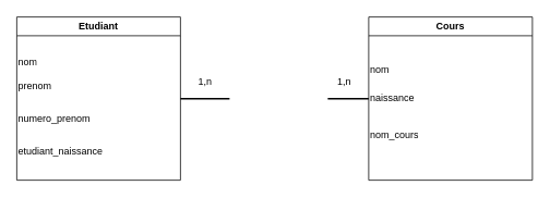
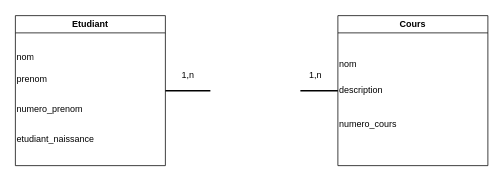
- <mxCell id="9" value="&lt;div&gt;naissance&lt;/div&gt;" style="text;strokeColor=none;fillColor=none;html=1;whiteSpace=wrap;verticalAlign=middle;overflow=hidden;" vertex="1" parent="7"><mxGeometry y="75" width="200" height="50" as="geometry" /></mxCell>
+ <mxCell id="9" value="&lt;div&gt;description&lt;/div&gt;" style="text;strokeColor=none;fillColor=none;html=1;whiteSpace=wrap;verticalAlign=middle;overflow=hidden;" vertex="1" parent="7"><mxGeometry y="75" width="200" height="50" as="geometry" /></mxCell>
- <mxCell id="10" value="&lt;div&gt;nom_cours&lt;/div&gt;" style="text;strokeColor=none;fillColor=none;html=1;whiteSpace=wrap;verticalAlign=middle;overflow=hidden;" vertex="1" parent="7"><mxGeometry y="120" width="200" height="50" as="geometry" /></mxCell>
+ <mxCell id="10" value="&lt;div&gt;numero_cours&lt;/div&gt;" style="text;strokeColor=none;fillColor=none;html=1;whiteSpace=wrap;verticalAlign=middle;overflow=hidden;" vertex="1" parent="7"><mxGeometry y="120" width="200" height="50" as="geometry" /></mxCell>
